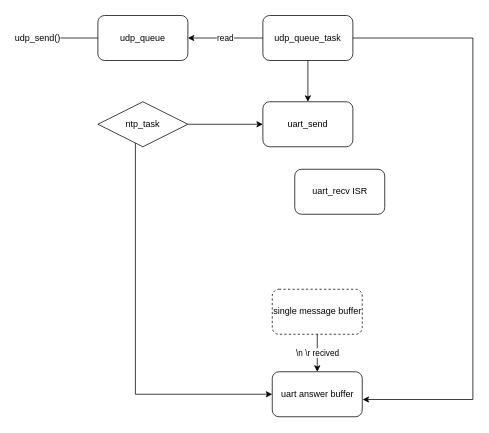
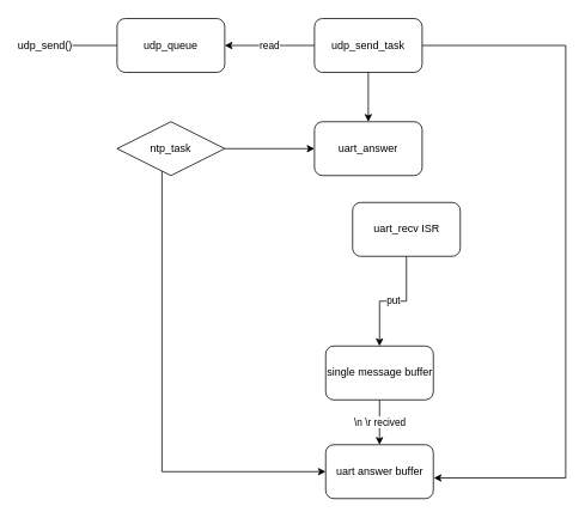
- <mxCell id="7" value="udp_queue_task" style="rounded=1;whiteSpace=wrap;html=1;" parent="1" vertex="1"><mxGeometry x="350" y="20" width="120" height="60" as="geometry" /></mxCell>
+ <mxCell id="7" value="udp_send_task" style="rounded=1;whiteSpace=wrap;html=1;" parent="1" vertex="1"><mxGeometry x="350" y="20" width="120" height="60" as="geometry" /></mxCell>
- <mxCell id="11" value="uart_send" style="rounded=1;whiteSpace=wrap;html=1;" parent="1" vertex="1"><mxGeometry x="350" y="135" width="120" height="60" as="geometry" /></mxCell>
+ <mxCell id="11" value="uart_answer" style="rounded=1;whiteSpace=wrap;html=1;" parent="1" vertex="1"><mxGeometry x="350" y="135" width="120" height="60" as="geometry" /></mxCell>
+ <mxCell id="12" value="put" style="edgeStyle=orthogonalEdgeStyle;rounded=0;orthogonalLoop=1;jettySize=auto;html=1;entryX=0.5;entryY=0;entryDx=0;entryDy=0;" parent="1" source="13" target="15" edge="1"><mxGeometry relative="1" as="geometry"><mxPoint x="422.5" y="375" as="targetPoint" /></mxGeometry></mxCell>
- <mxCell id="15" value="single message buffer" style="rounded=1;whiteSpace=wrap;html=1;dashed=1;" parent="1" vertex="1"><mxGeometry x="362.5" y="385" width="120" height="60" as="geometry" /></mxCell>
+ <mxCell id="15" value="single message buffer" style="rounded=1;whiteSpace=wrap;html=1;" parent="1" vertex="1"><mxGeometry x="362.5" y="385" width="120" height="60" as="geometry" /></mxCell>
